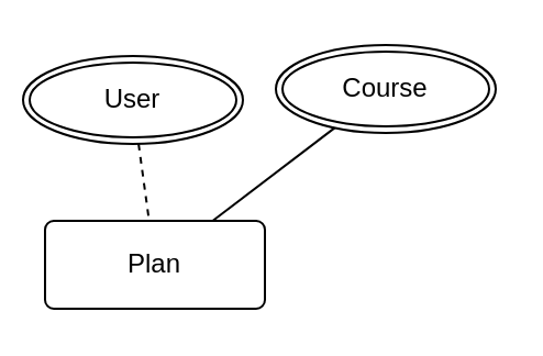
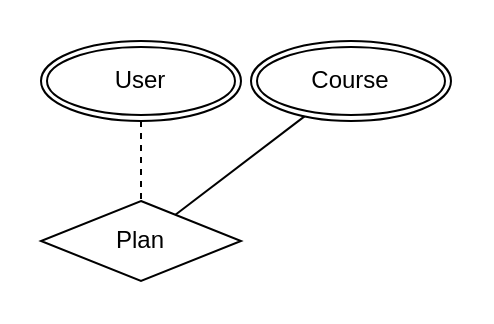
- <mxCell id="3" value="User" style="ellipse;shape=doubleEllipse;margin=3;whiteSpace=wrap;html=1;align=center;" vertex="1" parent="1"><mxGeometry x="10" y="25" width="100" height="40" as="geometry" /></mxCell>
+ <mxCell id="3" value="User" style="ellipse;shape=doubleEllipse;margin=3;whiteSpace=wrap;html=1;align=center;" vertex="1" parent="1"><mxGeometry x="20" y="20" width="100" height="40" as="geometry" /></mxCell>
- <mxCell id="2" value="Plan" style="rounded=1;arcSize=10;whiteSpace=wrap;html=1;align=center;" vertex="1" parent="1"><mxGeometry x="20" y="100" width="100" height="40" as="geometry" /></mxCell>
+ <mxCell id="2" value="Plan" style="rhombus;arcSize=10;whiteSpace=wrap;html=1;align=center;" vertex="1" parent="1"><mxGeometry x="20" y="100" width="100" height="40" as="geometry" /></mxCell>
